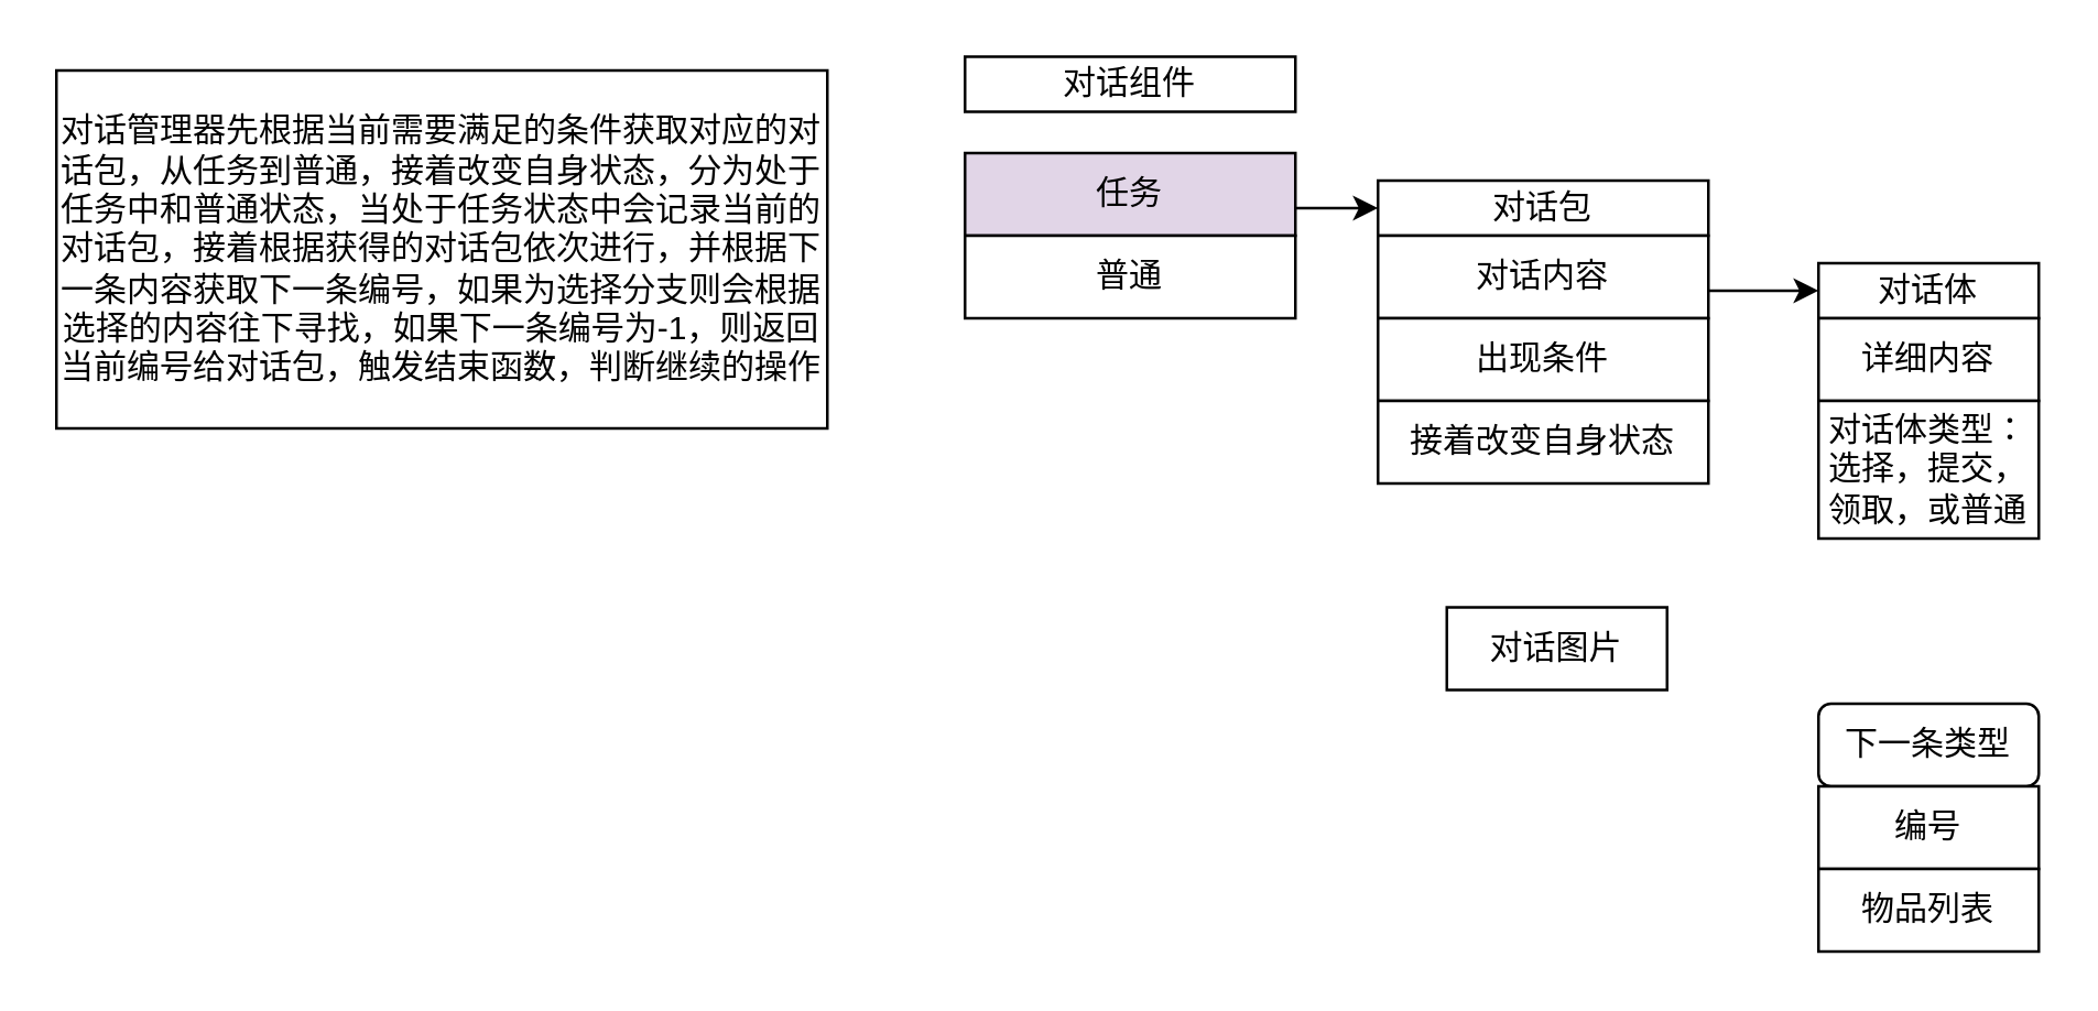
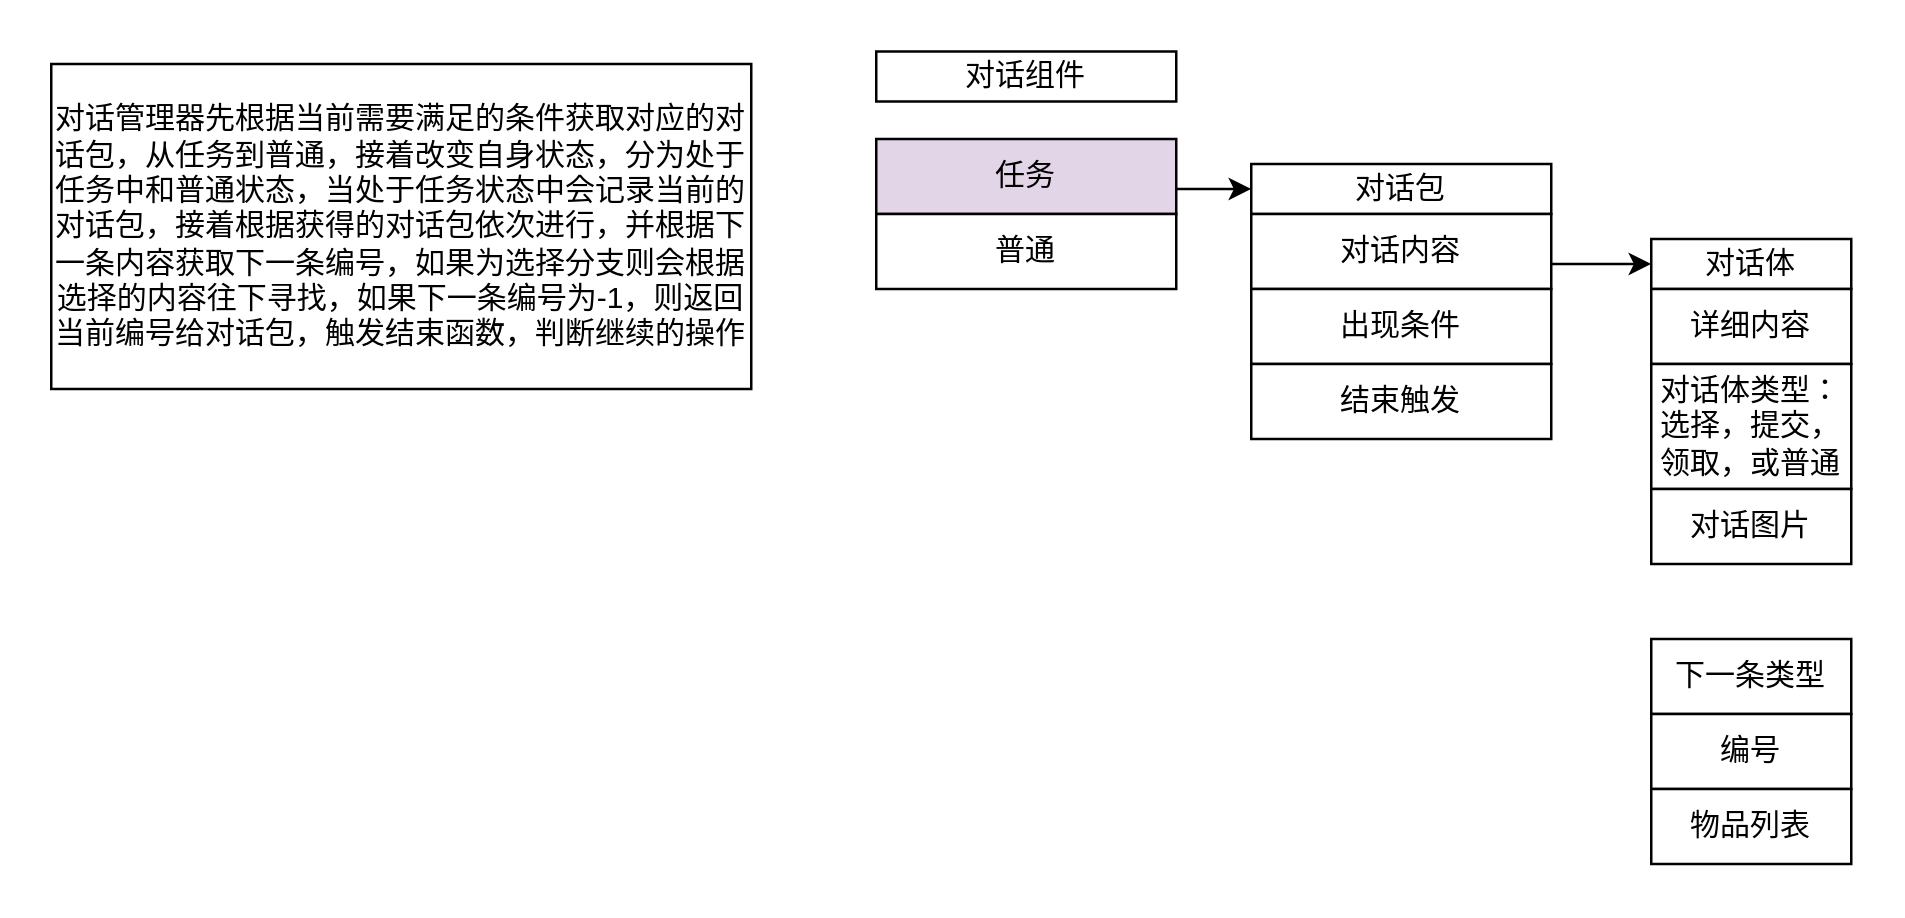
- <mxCell id="13" value="接着改变自身状态" style="rounded=0;whiteSpace=wrap;html=1;" vertex="1" parent="1"><mxGeometry x="500" y="145" width="120" height="30" as="geometry" /></mxCell>
+ <mxCell id="13" value="结束触发" style="rounded=0;whiteSpace=wrap;html=1;" vertex="1" parent="1"><mxGeometry x="500" y="145" width="120" height="30" as="geometry" /></mxCell>
- <mxCell id="14" value="对话图片" style="rounded=0;whiteSpace=wrap;html=1;" vertex="1" parent="1"><mxGeometry x="525" y="220" width="80" height="30" as="geometry" /></mxCell>
+ <mxCell id="14" value="对话图片" style="rounded=0;whiteSpace=wrap;html=1;" vertex="1" parent="1"><mxGeometry x="660" y="195" width="80" height="30" as="geometry" /></mxCell>
- <mxCell id="16" value="下一条类型" style="whiteSpace=wrap;html=1;rounded=1;" vertex="1" parent="1"><mxGeometry x="660" y="255" width="80" height="30" as="geometry" /></mxCell>
+ <mxCell id="16" value="下一条类型" style="rounded=0;whiteSpace=wrap;html=1;" vertex="1" parent="1"><mxGeometry x="660" y="255" width="80" height="30" as="geometry" /></mxCell>
